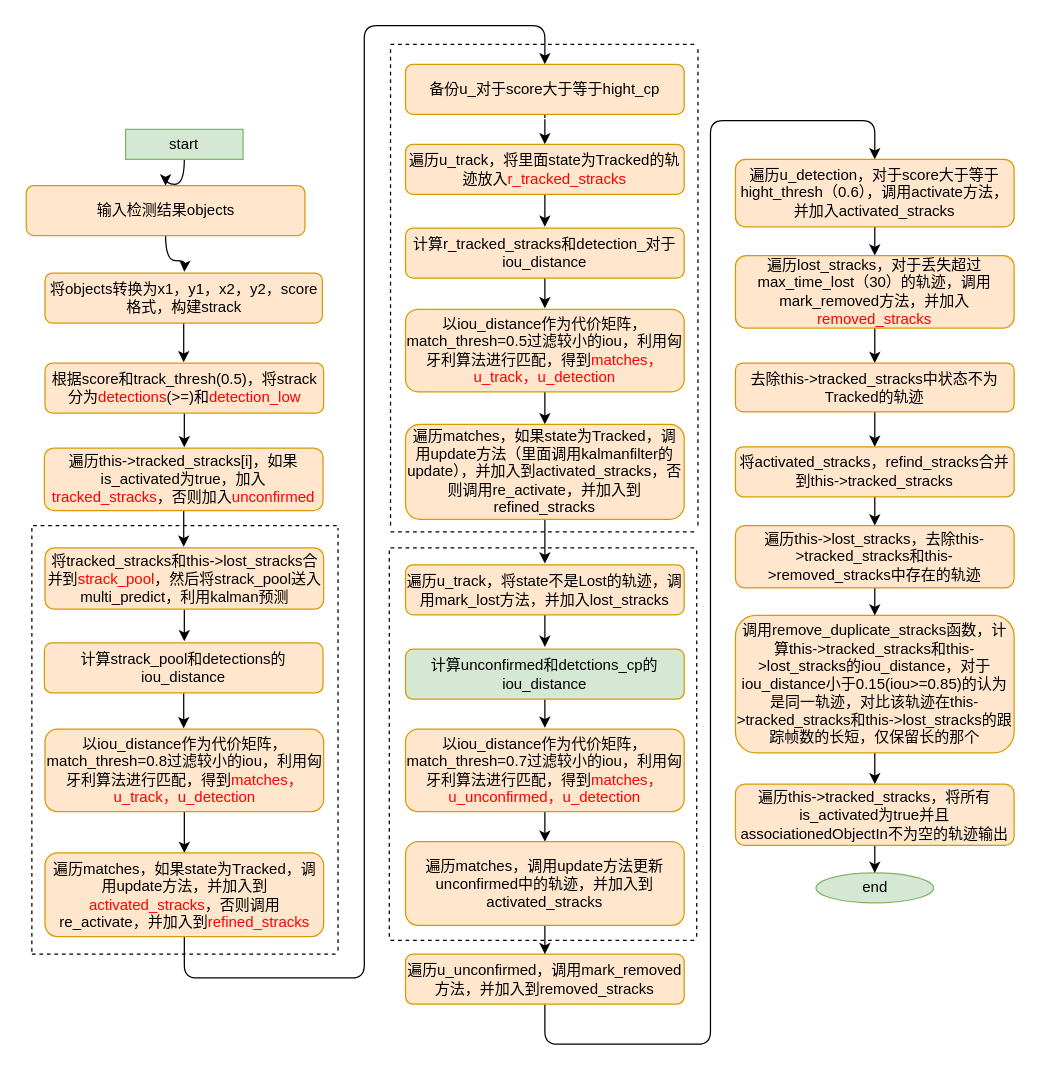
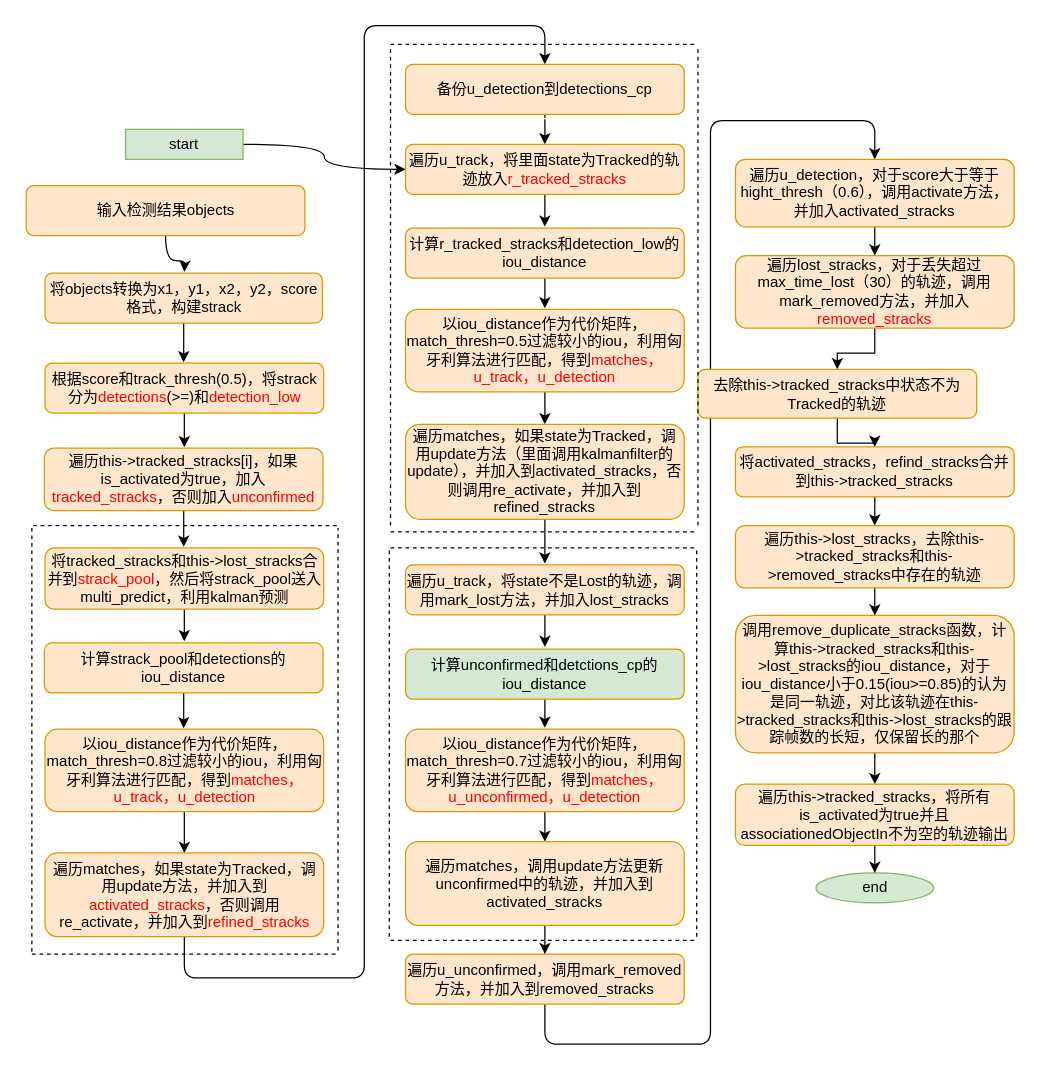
- <mxCell id="22" value="备份u_对于score大于等于hight_cp" style="rounded=1;whiteSpace=wrap;html=1;fontSize=12;glass=0;strokeWidth=1;shadow=0;fillColor=#ffe6cc;strokeColor=#d79b00;" parent="1" vertex="1"><mxGeometry x="324" y="51" width="223" height="40" as="geometry" /></mxCell>
+ <mxCell id="22" value="备份u_detection到detections_cp" style="rounded=1;whiteSpace=wrap;html=1;fontSize=12;glass=0;strokeWidth=1;shadow=0;fillColor=#ffe6cc;strokeColor=#d79b00;" parent="1" vertex="1"><mxGeometry x="324" y="51" width="223" height="40" as="geometry" /></mxCell>
- <mxCell id="10" style="edgeStyle=orthogonalEdgeStyle;curved=1;orthogonalLoop=1;jettySize=auto;html=1;entryX=0.5;entryY=0;entryDx=0;entryDy=0;" parent="1" source="11" target="3" edge="1"><mxGeometry relative="1" as="geometry" /></mxCell>
+ <mxCell id="10" style="edgeStyle=orthogonalEdgeStyle;curved=1;orthogonalLoop=1;jettySize=auto;html=1;" parent="1" source="11" target="24" edge="1"><mxGeometry relative="1" as="geometry" /></mxCell>
- <mxCell id="26" value="计算r_tracked_stracks和detection_对于iou_distance" style="rounded=1;whiteSpace=wrap;html=1;fontSize=12;glass=0;strokeWidth=1;shadow=0;fillColor=#ffe6cc;strokeColor=#d79b00;" parent="1" vertex="1"><mxGeometry x="324" y="182" width="223" height="40" as="geometry" /></mxCell>
+ <mxCell id="26" value="计算r_tracked_stracks和detection_low的iou_distance" style="rounded=1;whiteSpace=wrap;html=1;fontSize=12;glass=0;strokeWidth=1;shadow=0;fillColor=#ffe6cc;strokeColor=#d79b00;" parent="1" vertex="1"><mxGeometry x="324" y="182" width="223" height="40" as="geometry" /></mxCell>
- <mxCell id="50" value="去除this-&amp;gt;tracked_stracks中状态不为Tracked的轨迹" style="rounded=1;whiteSpace=wrap;html=1;fontSize=12;glass=0;strokeWidth=1;shadow=0;fillColor=#ffe6cc;strokeColor=#d79b00;" parent="1" vertex="1"><mxGeometry x="588" y="290" width="223" height="39" as="geometry" /></mxCell>
+ <mxCell id="50" value="去除this-&amp;gt;tracked_stracks中状态不为Tracked的轨迹" style="rounded=1;whiteSpace=wrap;html=1;fontSize=12;glass=0;strokeWidth=1;shadow=0;fillColor=#ffe6cc;strokeColor=#d79b00;" parent="1" vertex="1"><mxGeometry x="558" y="295" width="223" height="39" as="geometry" /></mxCell>
